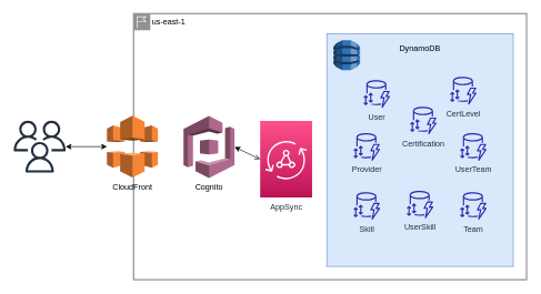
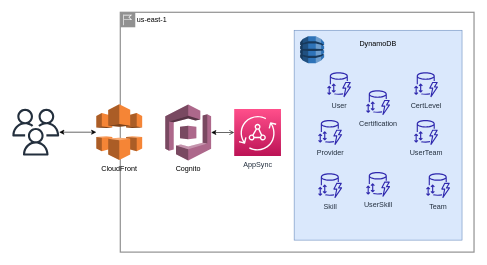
- <mxCell id="12" value="CertLevel" style="sketch=0;outlineConnect=0;fontColor=#232F3E;gradientColor=none;fillColor=#2E27AD;strokeColor=none;dashed=0;verticalLabelPosition=bottom;verticalAlign=top;align=center;html=1;fontSize=12;fontStyle=0;aspect=fixed;pointerEvents=1;shape=mxgraph.aws4.dynamodb_standard_access_table_class;" vertex="1" parent="2"><mxGeometry x="475" y="95" width="40" height="41.6" as="geometry" /></mxCell>
+ <mxCell id="12" value="CertLevel" style="sketch=0;outlineConnect=0;fontColor=#232F3E;gradientColor=none;fillColor=#2E27AD;strokeColor=none;dashed=0;verticalLabelPosition=bottom;verticalAlign=top;align=center;html=1;fontSize=12;fontStyle=0;aspect=fixed;pointerEvents=1;shape=mxgraph.aws4.dynamodb_standard_access_table_class;" vertex="1" parent="2"><mxGeometry x="490" y="100" width="40" height="41.6" as="geometry" /></mxCell>
- <mxCell id="10" value="Certification" style="sketch=0;outlineConnect=0;fontColor=#232F3E;gradientColor=none;fillColor=#2E27AD;strokeColor=none;dashed=0;verticalLabelPosition=bottom;verticalAlign=top;align=center;html=1;fontSize=12;fontStyle=0;aspect=fixed;pointerEvents=1;shape=mxgraph.aws4.dynamodb_standard_access_table_class;" vertex="1" parent="2"><mxGeometry x="415" y="140" width="40" height="41.6" as="geometry" /></mxCell>
+ <mxCell id="10" value="Certification" style="sketch=0;outlineConnect=0;fontColor=#232F3E;gradientColor=none;fillColor=#2E27AD;strokeColor=none;dashed=0;verticalLabelPosition=bottom;verticalAlign=top;align=center;html=1;fontSize=12;fontStyle=0;aspect=fixed;pointerEvents=1;shape=mxgraph.aws4.dynamodb_standard_access_table_class;" vertex="1" parent="2"><mxGeometry x="410" y="130" width="40" height="41.6" as="geometry" /></mxCell>
- <mxCell id="3" value="AppSync" style="sketch=0;points=[[0,0,0],[0.25,0,0],[0.5,0,0],[0.75,0,0],[1,0,0],[0,1,0],[0.25,1,0],[0.5,1,0],[0.75,1,0],[1,1,0],[0,0.25,0],[0,0.5,0],[0,0.75,0],[1,0.25,0],[1,0.5,0],[1,0.75,0]];outlineConnect=0;fontColor=#232F3E;gradientColor=#FF4F8B;gradientDirection=north;fillColor=#BC1356;strokeColor=#ffffff;dashed=0;verticalLabelPosition=bottom;verticalAlign=top;align=center;html=1;fontSize=12;fontStyle=0;aspect=fixed;shape=mxgraph.aws4.resourceIcon;resIcon=mxgraph.aws4.appsync;" vertex="1" parent="2"><mxGeometry x="190" y="161.5" width="78" height="115" as="geometry" /></mxCell>
+ <mxCell id="3" value="AppSync" style="sketch=0;points=[[0,0,0],[0.25,0,0],[0.5,0,0],[0.75,0,0],[1,0,0],[0,1,0],[0.25,1,0],[0.5,1,0],[0.75,1,0],[1,1,0],[0,0.25,0],[0,0.5,0],[0,0.75,0],[1,0.25,0],[1,0.5,0],[1,0.75,0]];outlineConnect=0;fontColor=#232F3E;gradientColor=#FF4F8B;gradientDirection=north;fillColor=#BC1356;strokeColor=#ffffff;dashed=0;verticalLabelPosition=bottom;verticalAlign=top;align=center;html=1;fontSize=12;fontStyle=0;aspect=fixed;shape=mxgraph.aws4.resourceIcon;resIcon=mxgraph.aws4.appsync;" vertex="1" parent="2"><mxGeometry x="190" y="161.5" width="78" height="78" as="geometry" /></mxCell>
- <mxCell id="13" value="Team" style="sketch=0;outlineConnect=0;fontColor=#232F3E;gradientColor=none;fillColor=#2E27AD;strokeColor=none;dashed=0;verticalLabelPosition=bottom;verticalAlign=top;align=center;html=1;fontSize=12;fontStyle=0;aspect=fixed;pointerEvents=1;shape=mxgraph.aws4.dynamodb_standard_access_table_class;" vertex="1" parent="2"><mxGeometry x="490" y="268.4" width="40" height="41.6" as="geometry" /></mxCell>
+ <mxCell id="13" value="Team" style="sketch=0;outlineConnect=0;fontColor=#232F3E;gradientColor=none;fillColor=#2E27AD;strokeColor=none;dashed=0;verticalLabelPosition=bottom;verticalAlign=top;align=center;html=1;fontSize=12;fontStyle=0;aspect=fixed;pointerEvents=1;shape=mxgraph.aws4.dynamodb_standard_access_table_class;" vertex="1" parent="2"><mxGeometry x="510" y="268.4" width="40" height="41.6" as="geometry" /></mxCell>
